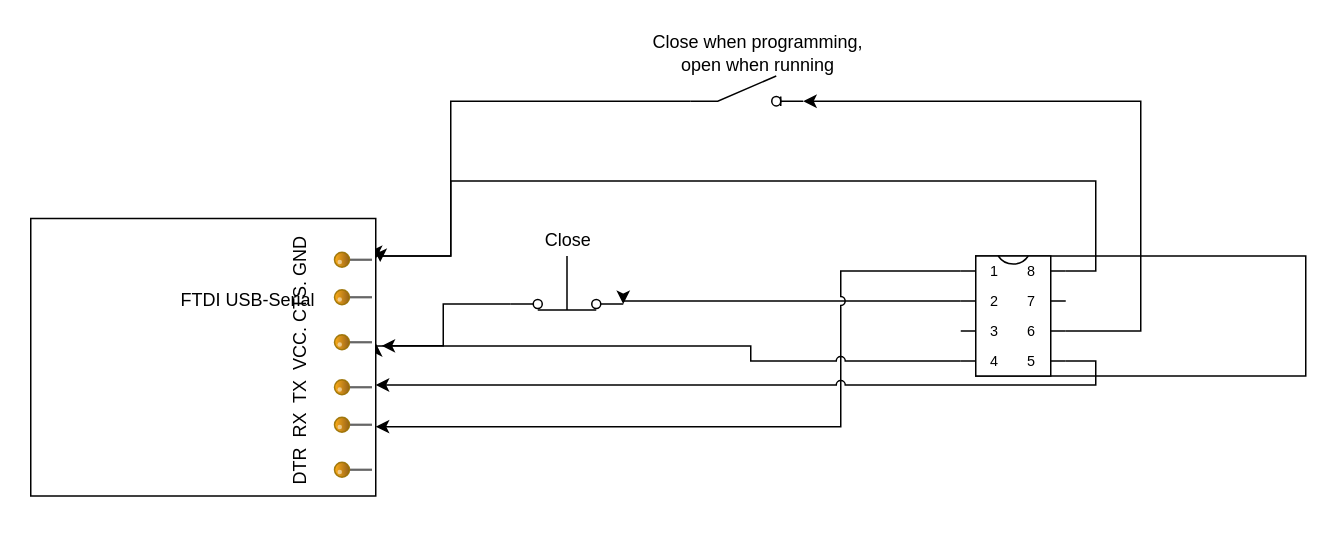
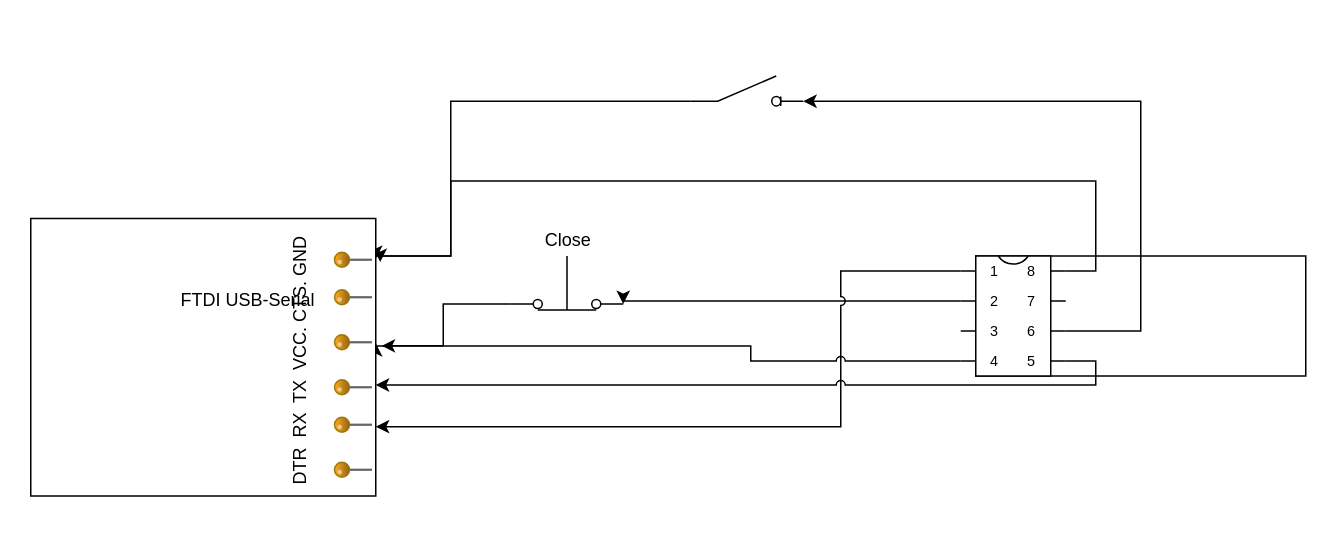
- <mxCell id="10" value="Close when programming, open when running" style="text;html=1;strokeColor=none;fillColor=none;align=center;verticalAlign=middle;whiteSpace=wrap;rounded=0;" vertex="1" parent="1"><mxGeometry x="420" y="20" width="170" height="30" as="geometry" /></mxCell>
